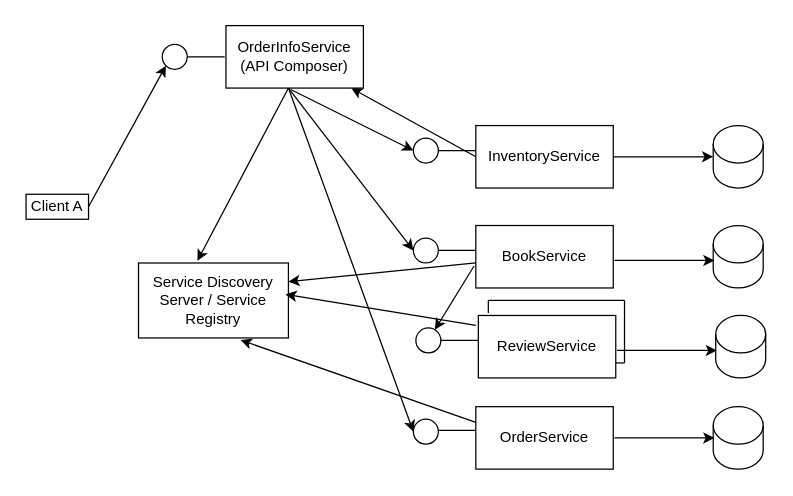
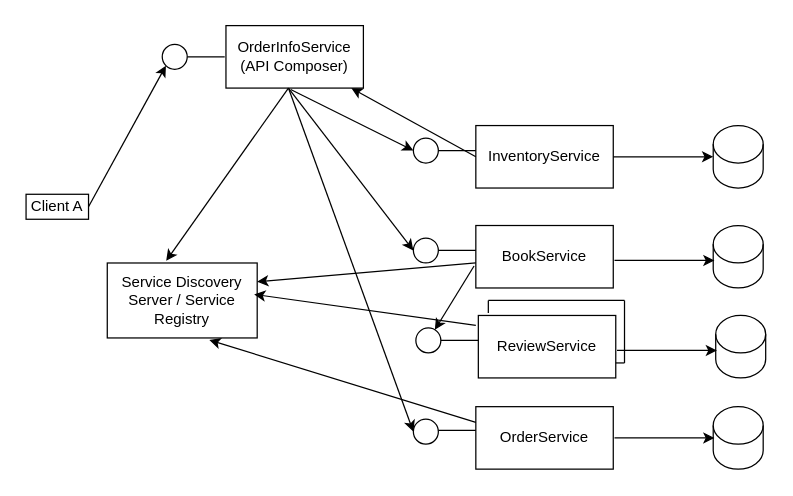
- <mxCell id="34" value="Service Discovery Server / Service Registry" style="rounded=0;whiteSpace=wrap;html=1;" vertex="1" parent="1"><mxGeometry x="110" y="210" width="120" height="60" as="geometry" /></mxCell>
+ <mxCell id="34" value="Service Discovery Server / Service Registry" style="rounded=0;whiteSpace=wrap;html=1;" vertex="1" parent="1"><mxGeometry x="85" y="210" width="120" height="60" as="geometry" /></mxCell>
